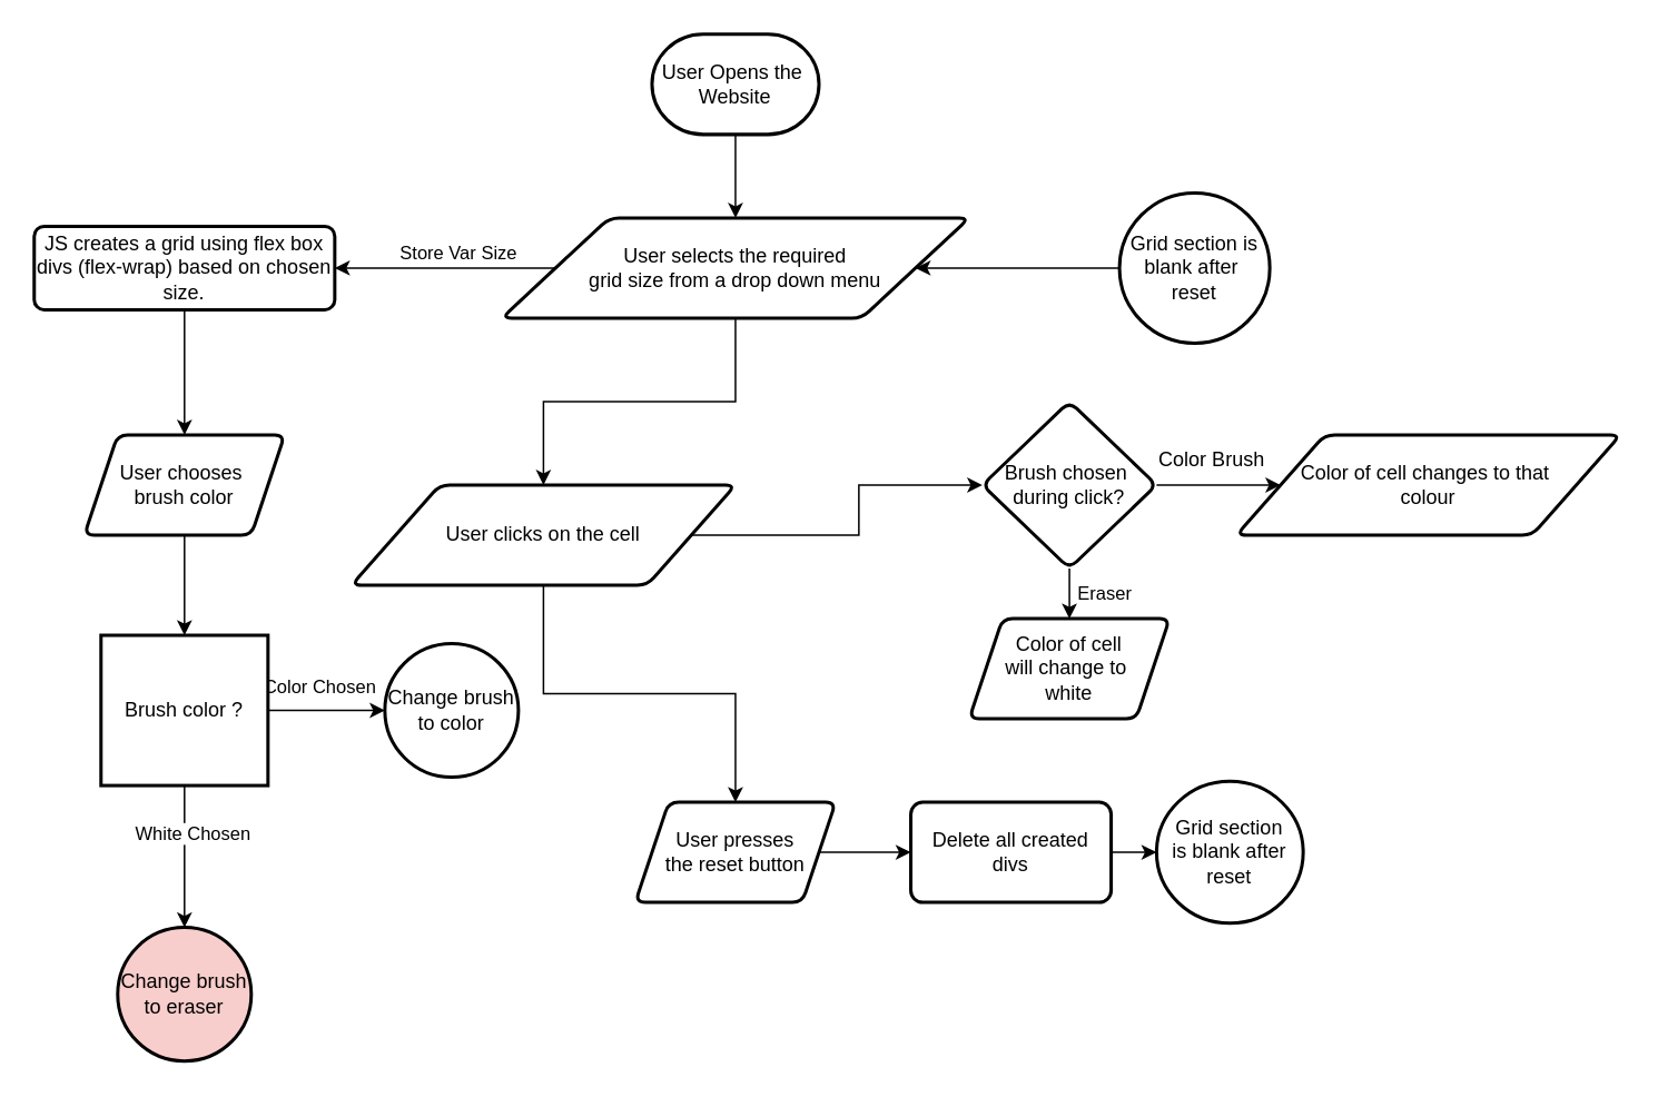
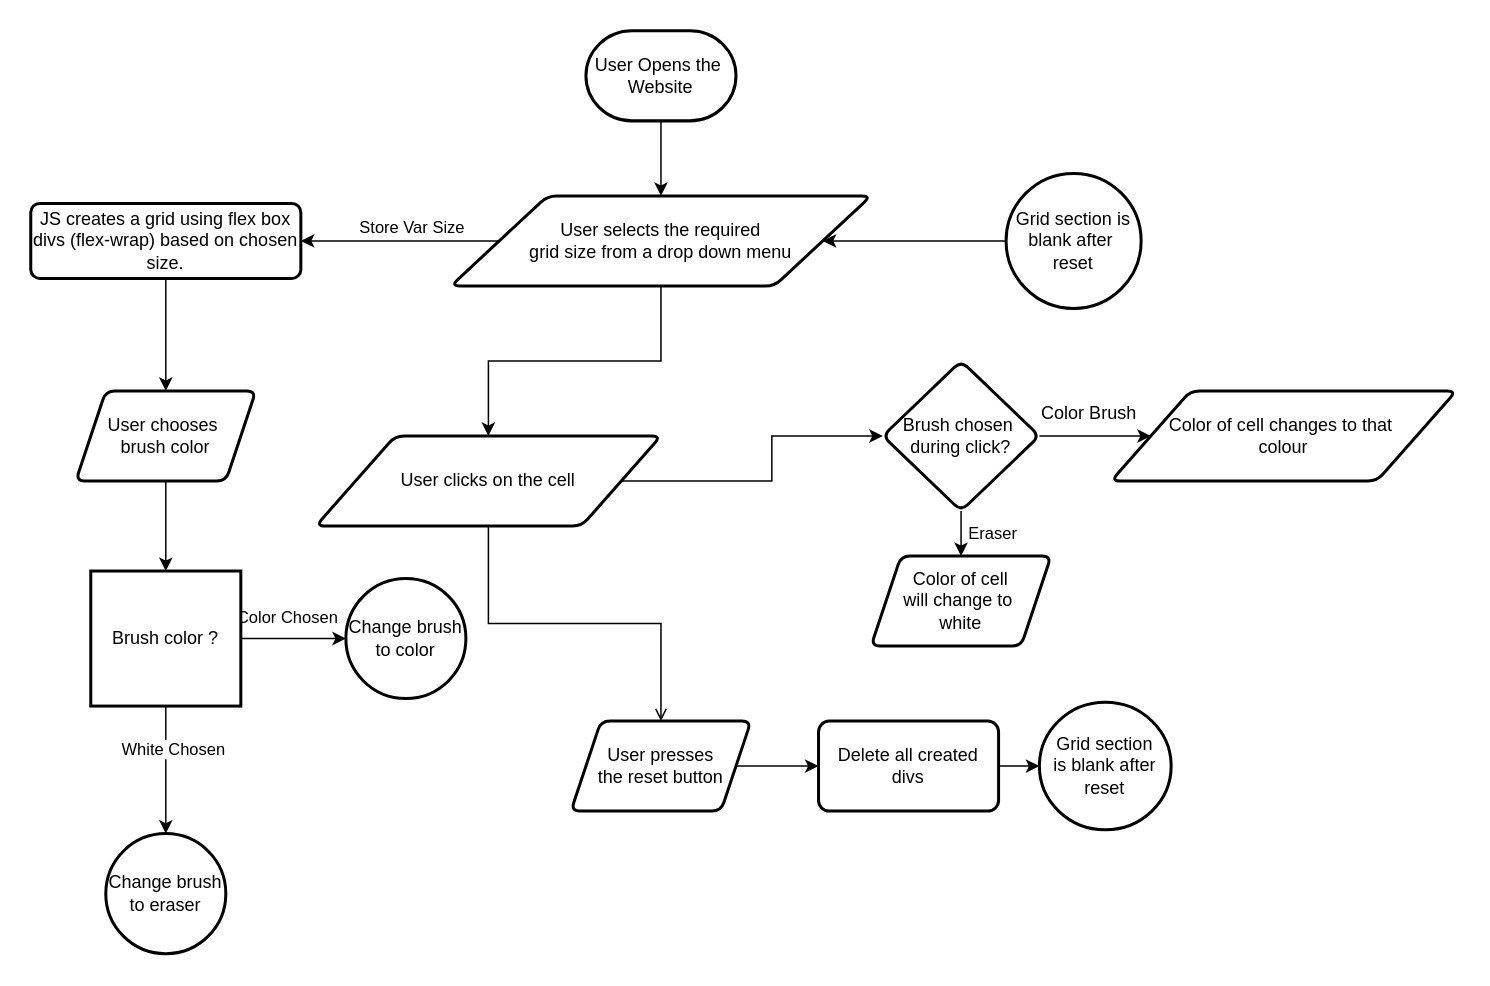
- <mxCell id="21" value="" style="edgeStyle=orthogonalEdgeStyle;rounded=0;orthogonalLoop=1;jettySize=auto;html=1;" edge="1" parent="1" source="22" target="31"><mxGeometry relative="1" as="geometry" /></mxCell>
+ <mxCell id="21" value="" style="edgeStyle=orthogonalEdgeStyle;rounded=0;orthogonalLoop=1;jettySize=auto;html=1;endArrow=open;" edge="1" parent="1" source="22" target="31"><mxGeometry relative="1" as="geometry" /></mxCell>
- <mxCell id="19" value="Change brush&lt;div&gt;to eraser&lt;/div&gt;" style="ellipse;whiteSpace=wrap;html=1;strokeWidth=2;rounded=1;arcSize=12;fillColor=#f8cecc;" parent="1" vertex="1"><mxGeometry x="70" y="555" width="80" height="80" as="geometry" /></mxCell>
+ <mxCell id="19" value="Change brush&lt;div&gt;to eraser&lt;/div&gt;" style="ellipse;whiteSpace=wrap;html=1;strokeWidth=2;rounded=1;arcSize=12;" parent="1" vertex="1"><mxGeometry x="70" y="555" width="80" height="80" as="geometry" /></mxCell>
